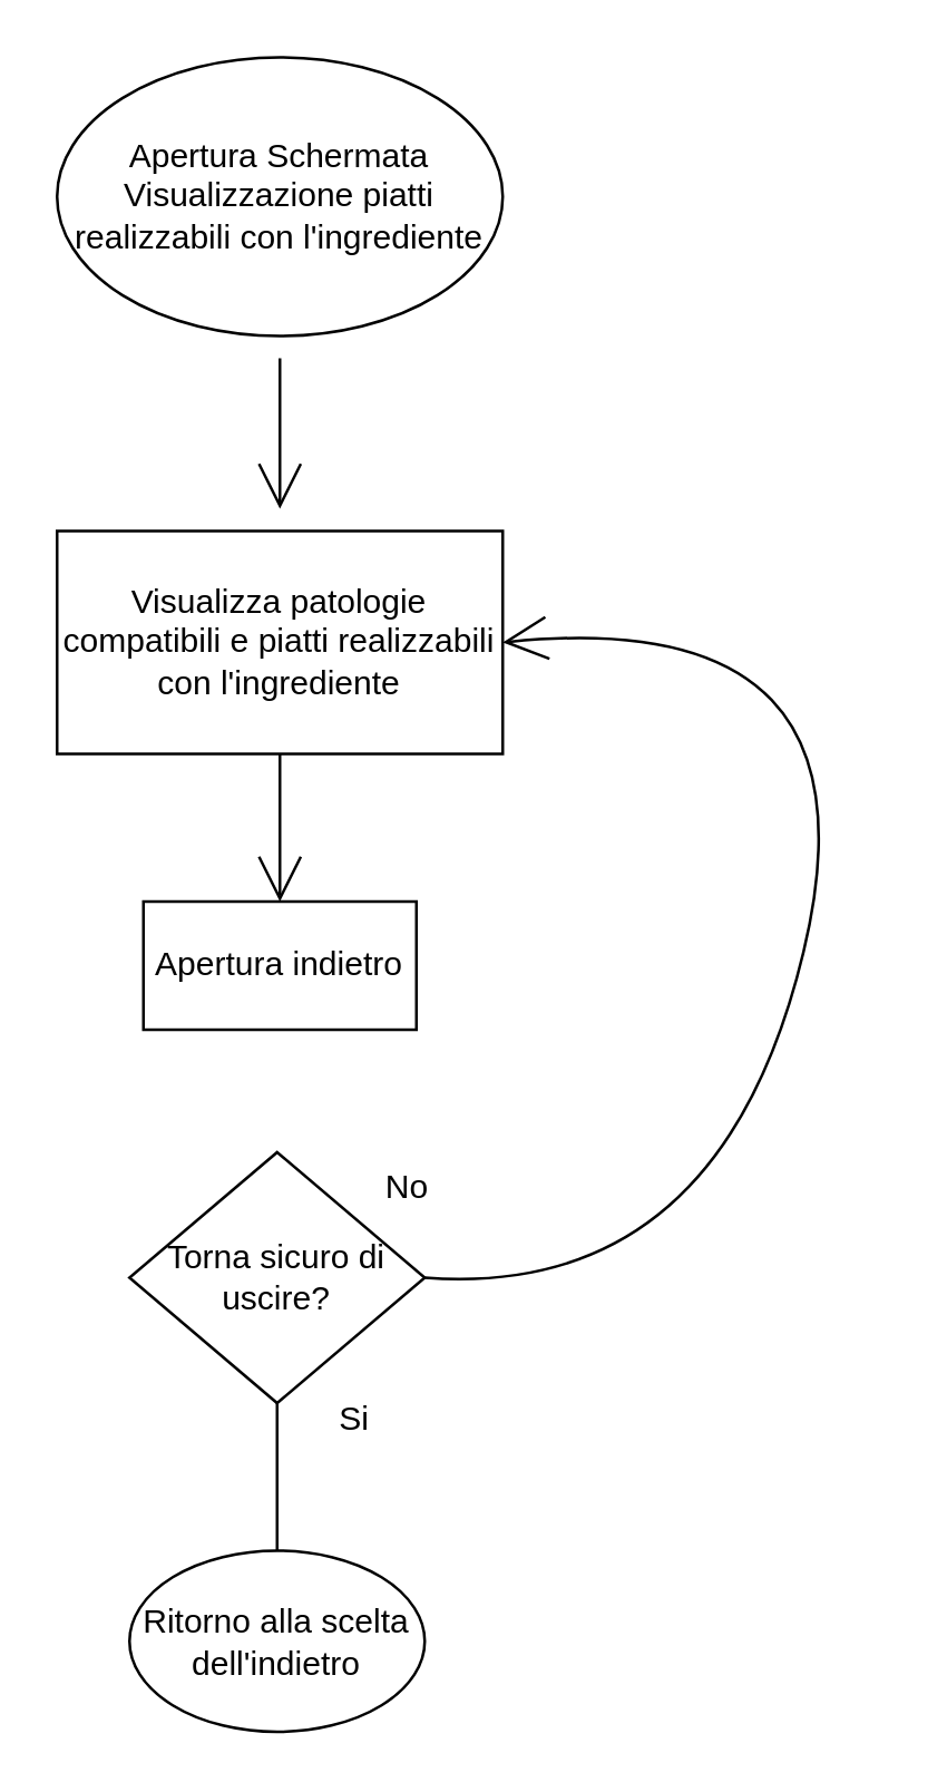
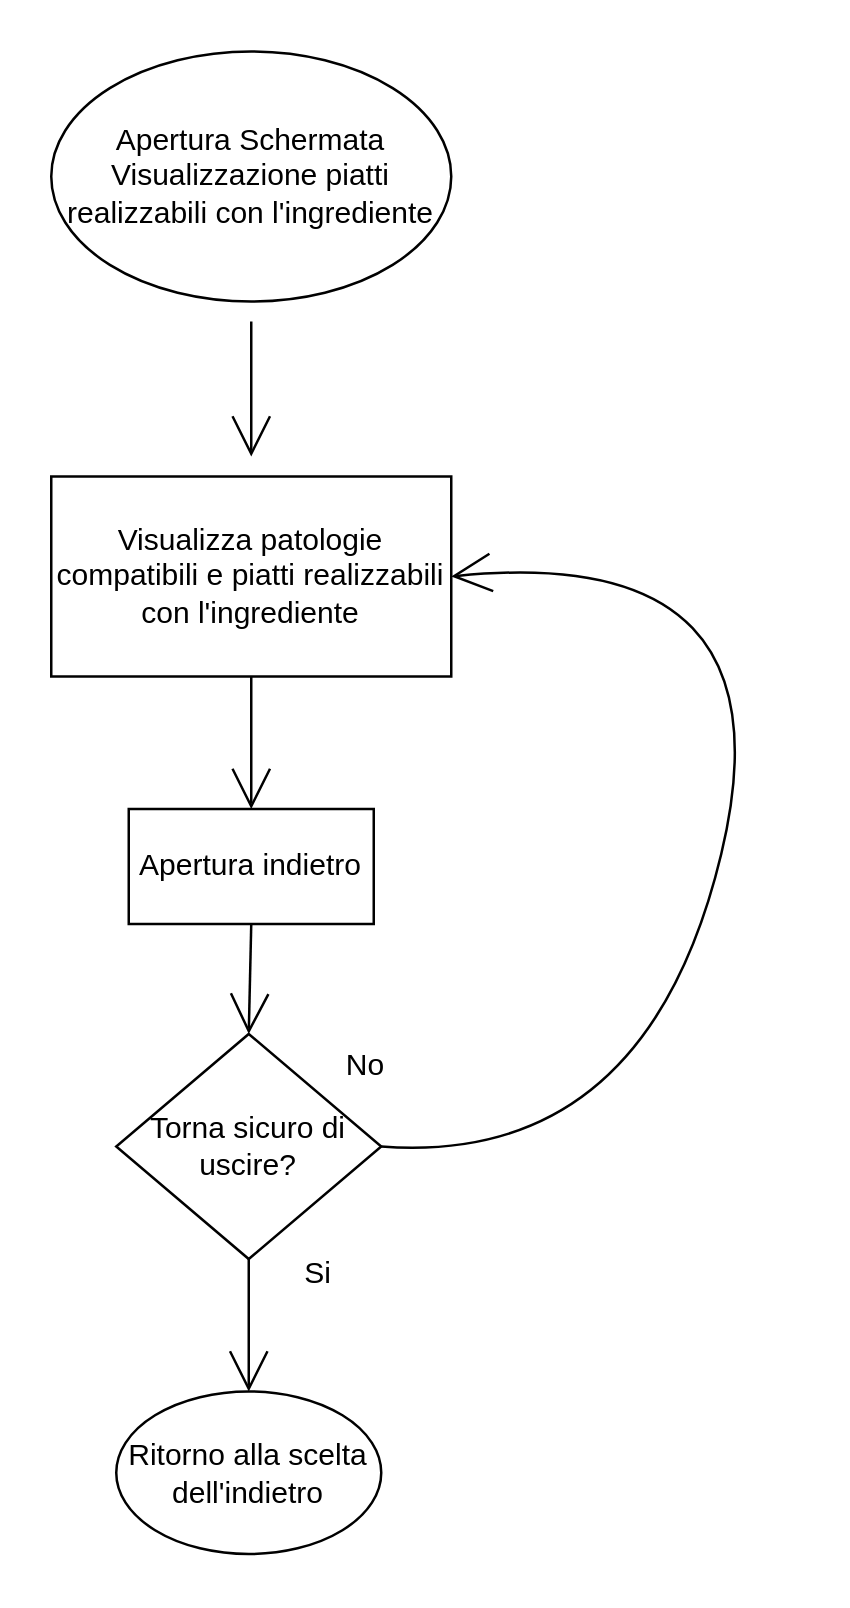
+ <mxCell id="8" value="" style="edgeStyle=none;orthogonalLoop=1;jettySize=auto;html=1;rounded=0;endArrow=open;startSize=14;endSize=14;sourcePerimeterSpacing=8;targetPerimeterSpacing=8;curved=1;exitX=0.5;exitY=1;exitDx=0;exitDy=0;entryX=0.5;entryY=0;entryDx=0;entryDy=0;" parent="1" source="5" target="7" edge="1"><mxGeometry width="120" relative="1" as="geometry"><mxPoint x="223" y="256" as="sourcePoint" /><mxPoint x="343" y="256" as="targetPoint" /><Array as="points" /></mxGeometry></mxCell>
- <mxCell id="11" value="" style="edgeStyle=none;orthogonalLoop=1;jettySize=auto;html=1;rounded=0;endArrow=none;startSize=14;endSize=14;sourcePerimeterSpacing=8;targetPerimeterSpacing=8;curved=1;entryX=0.5;entryY=0;entryDx=0;entryDy=0;exitX=0.5;exitY=1;exitDx=0;exitDy=0;" parent="1" source="7" target="10" edge="1"><mxGeometry width="120" relative="1" as="geometry"><mxPoint x="123" y="304" as="sourcePoint" /><mxPoint x="243" y="304" as="targetPoint" /><Array as="points" /></mxGeometry></mxCell>
+ <mxCell id="11" value="" style="edgeStyle=none;orthogonalLoop=1;jettySize=auto;html=1;rounded=0;endArrow=open;startSize=14;endSize=14;sourcePerimeterSpacing=8;targetPerimeterSpacing=8;curved=1;entryX=0.5;entryY=0;entryDx=0;entryDy=0;exitX=0.5;exitY=1;exitDx=0;exitDy=0;" parent="1" source="7" target="10" edge="1"><mxGeometry width="120" relative="1" as="geometry"><mxPoint x="123" y="304" as="sourcePoint" /><mxPoint x="243" y="304" as="targetPoint" /><Array as="points" /></mxGeometry></mxCell>
